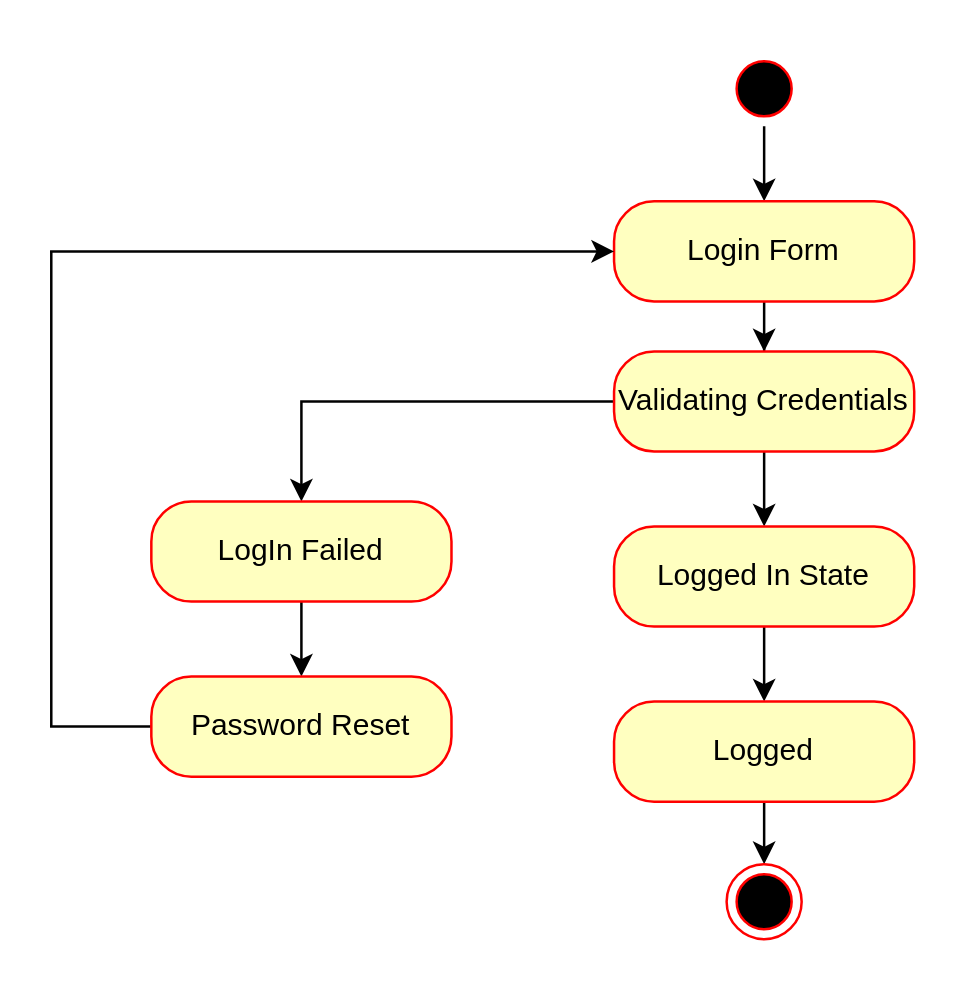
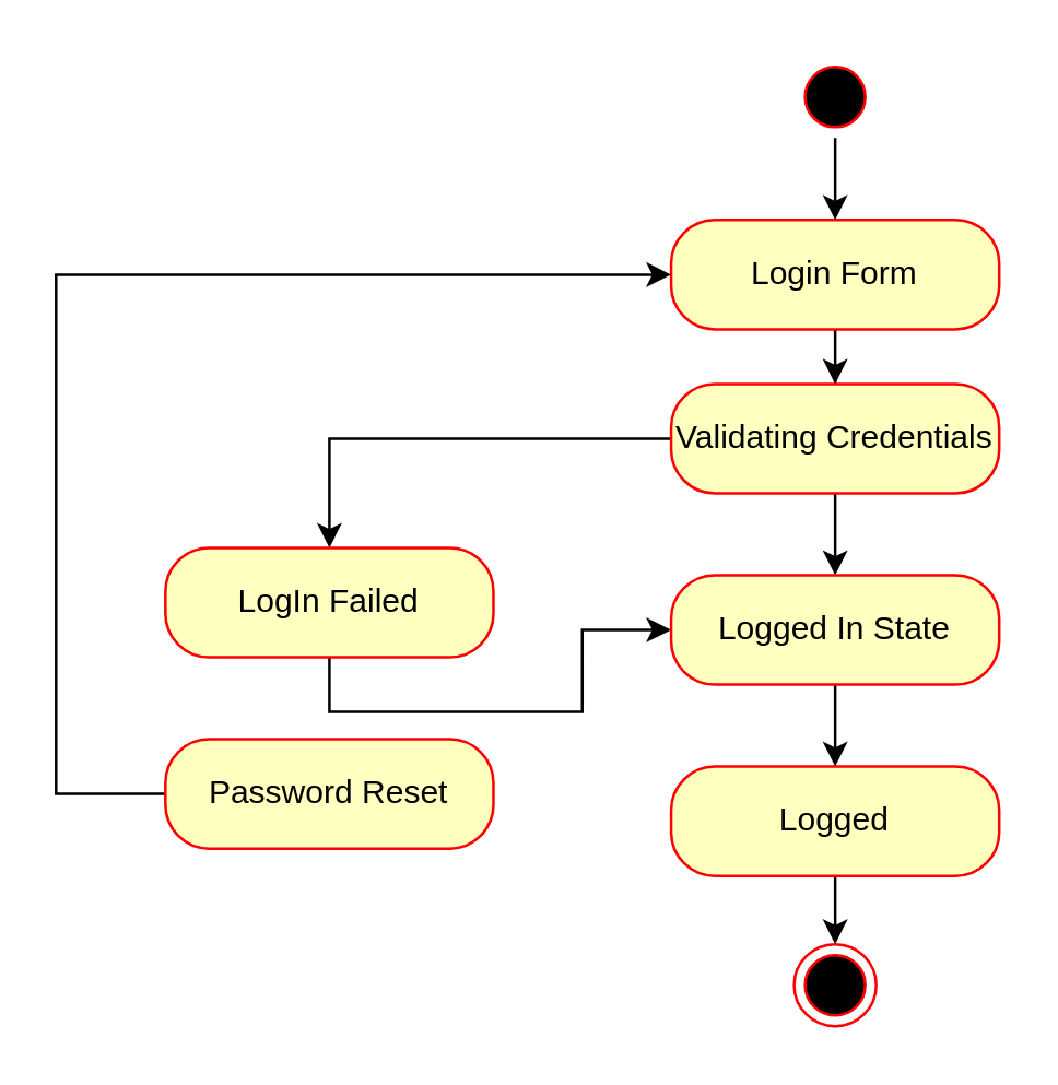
- <mxCell id="9" style="edgeStyle=orthogonalEdgeStyle;rounded=0;orthogonalLoop=1;jettySize=auto;html=1;exitX=0.5;exitY=1;exitDx=0;exitDy=0;" edge="1" parent="1" source="10" target="17"><mxGeometry relative="1" as="geometry"><mxPoint x="120" y="260" as="targetPoint" /></mxGeometry></mxCell>
+ <mxCell id="9" style="edgeStyle=orthogonalEdgeStyle;rounded=0;orthogonalLoop=1;jettySize=auto;html=1;exitX=0.5;exitY=1;exitDx=0;exitDy=0;" edge="1" parent="1" source="10" target="12"><mxGeometry relative="1" as="geometry"><mxPoint x="120" y="260" as="targetPoint" /></mxGeometry></mxCell>
